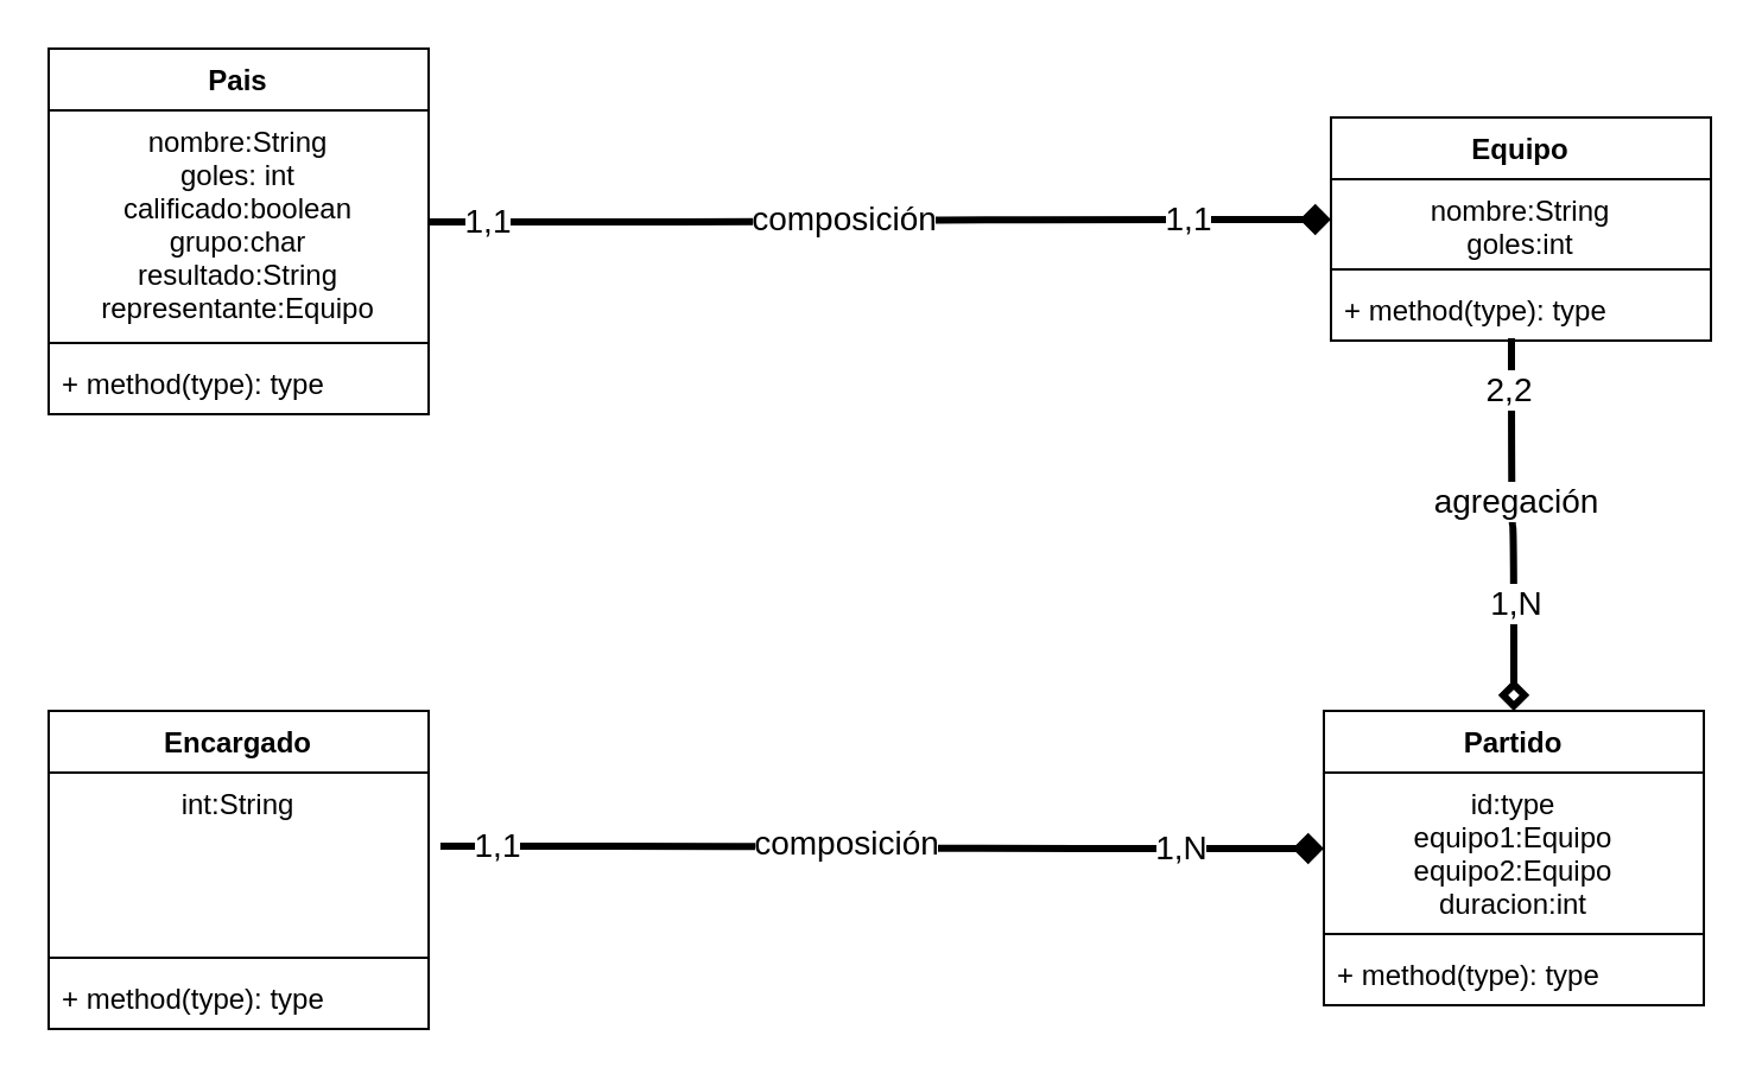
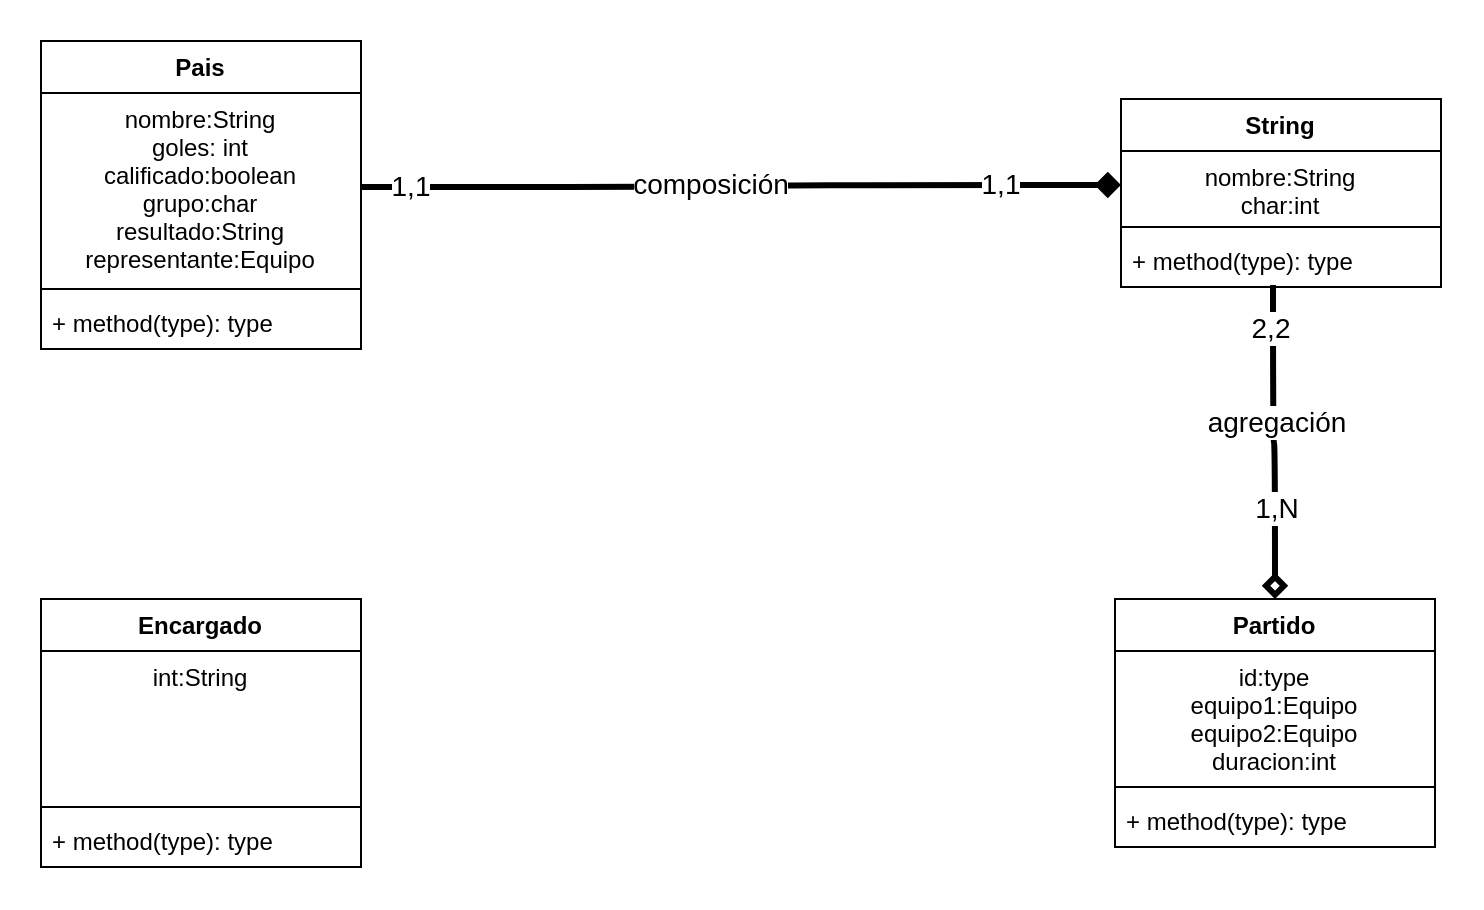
- <mxCell id="6" value="Equipo" style="swimlane;fontStyle=1;align=center;verticalAlign=top;childLayout=stackLayout;horizontal=1;startSize=26;horizontalStack=0;resizeParent=1;resizeParentMax=0;resizeLast=0;collapsible=1;marginBottom=0;" vertex="1" parent="1"><mxGeometry x="560" y="49" width="160" height="94" as="geometry" /></mxCell>
+ <mxCell id="6" value="String" style="swimlane;fontStyle=1;align=center;verticalAlign=top;childLayout=stackLayout;horizontal=1;startSize=26;horizontalStack=0;resizeParent=1;resizeParentMax=0;resizeLast=0;collapsible=1;marginBottom=0;" vertex="1" parent="1"><mxGeometry x="560" y="49" width="160" height="94" as="geometry" /></mxCell>
- <mxCell id="7" value="nombre:String&#10;goles:int&#10;" style="text;strokeColor=none;fillColor=none;align=center;verticalAlign=top;spacingLeft=4;spacingRight=4;overflow=hidden;rotatable=0;points=[[0,0.5],[1,0.5]];portConstraint=eastwest;" vertex="1" parent="6"><mxGeometry y="26" width="160" height="34" as="geometry" /></mxCell>
+ <mxCell id="7" value="nombre:String&#10;char:int&#10;" style="text;strokeColor=none;fillColor=none;align=center;verticalAlign=top;spacingLeft=4;spacingRight=4;overflow=hidden;rotatable=0;points=[[0,0.5],[1,0.5]];portConstraint=eastwest;" vertex="1" parent="6"><mxGeometry y="26" width="160" height="34" as="geometry" /></mxCell>
- <mxCell id="26" style="edgeStyle=orthogonalEdgeStyle;curved=1;rounded=0;orthogonalLoop=1;jettySize=auto;html=1;exitX=1.031;exitY=0.419;exitDx=0;exitDy=0;entryX=0;entryY=0.5;entryDx=0;entryDy=0;endArrow=diamond;endFill=1;strokeWidth=3;exitPerimeter=0;" edge="1" parent="1" source="23" target="15"><mxGeometry relative="1" as="geometry"><mxPoint x="200" y="357" as="sourcePoint" /><mxPoint x="580" y="356" as="targetPoint" /></mxGeometry></mxCell>
- <mxCell id="27" value="composición" style="edgeLabel;html=1;align=center;verticalAlign=middle;resizable=0;points=[];fontSize=14;" vertex="1" connectable="0" parent="26"><mxGeometry x="-0.084" relative="1" as="geometry"><mxPoint y="-2" as="offset" /></mxGeometry></mxCell>
- <mxCell id="28" value="1,N" style="edgeLabel;html=1;align=center;verticalAlign=middle;resizable=0;points=[];fontSize=14;" vertex="1" connectable="0" parent="26"><mxGeometry x="0.837" y="-2" relative="1" as="geometry"><mxPoint x="-30" y="-3" as="offset" /></mxGeometry></mxCell>
- <mxCell id="29" value="1,1" style="edgeLabel;html=1;align=center;verticalAlign=middle;resizable=0;points=[];fontSize=14;" vertex="1" connectable="0" parent="26"><mxGeometry x="-0.874" y="-1" relative="1" as="geometry"><mxPoint y="-2" as="offset" /></mxGeometry></mxCell>
